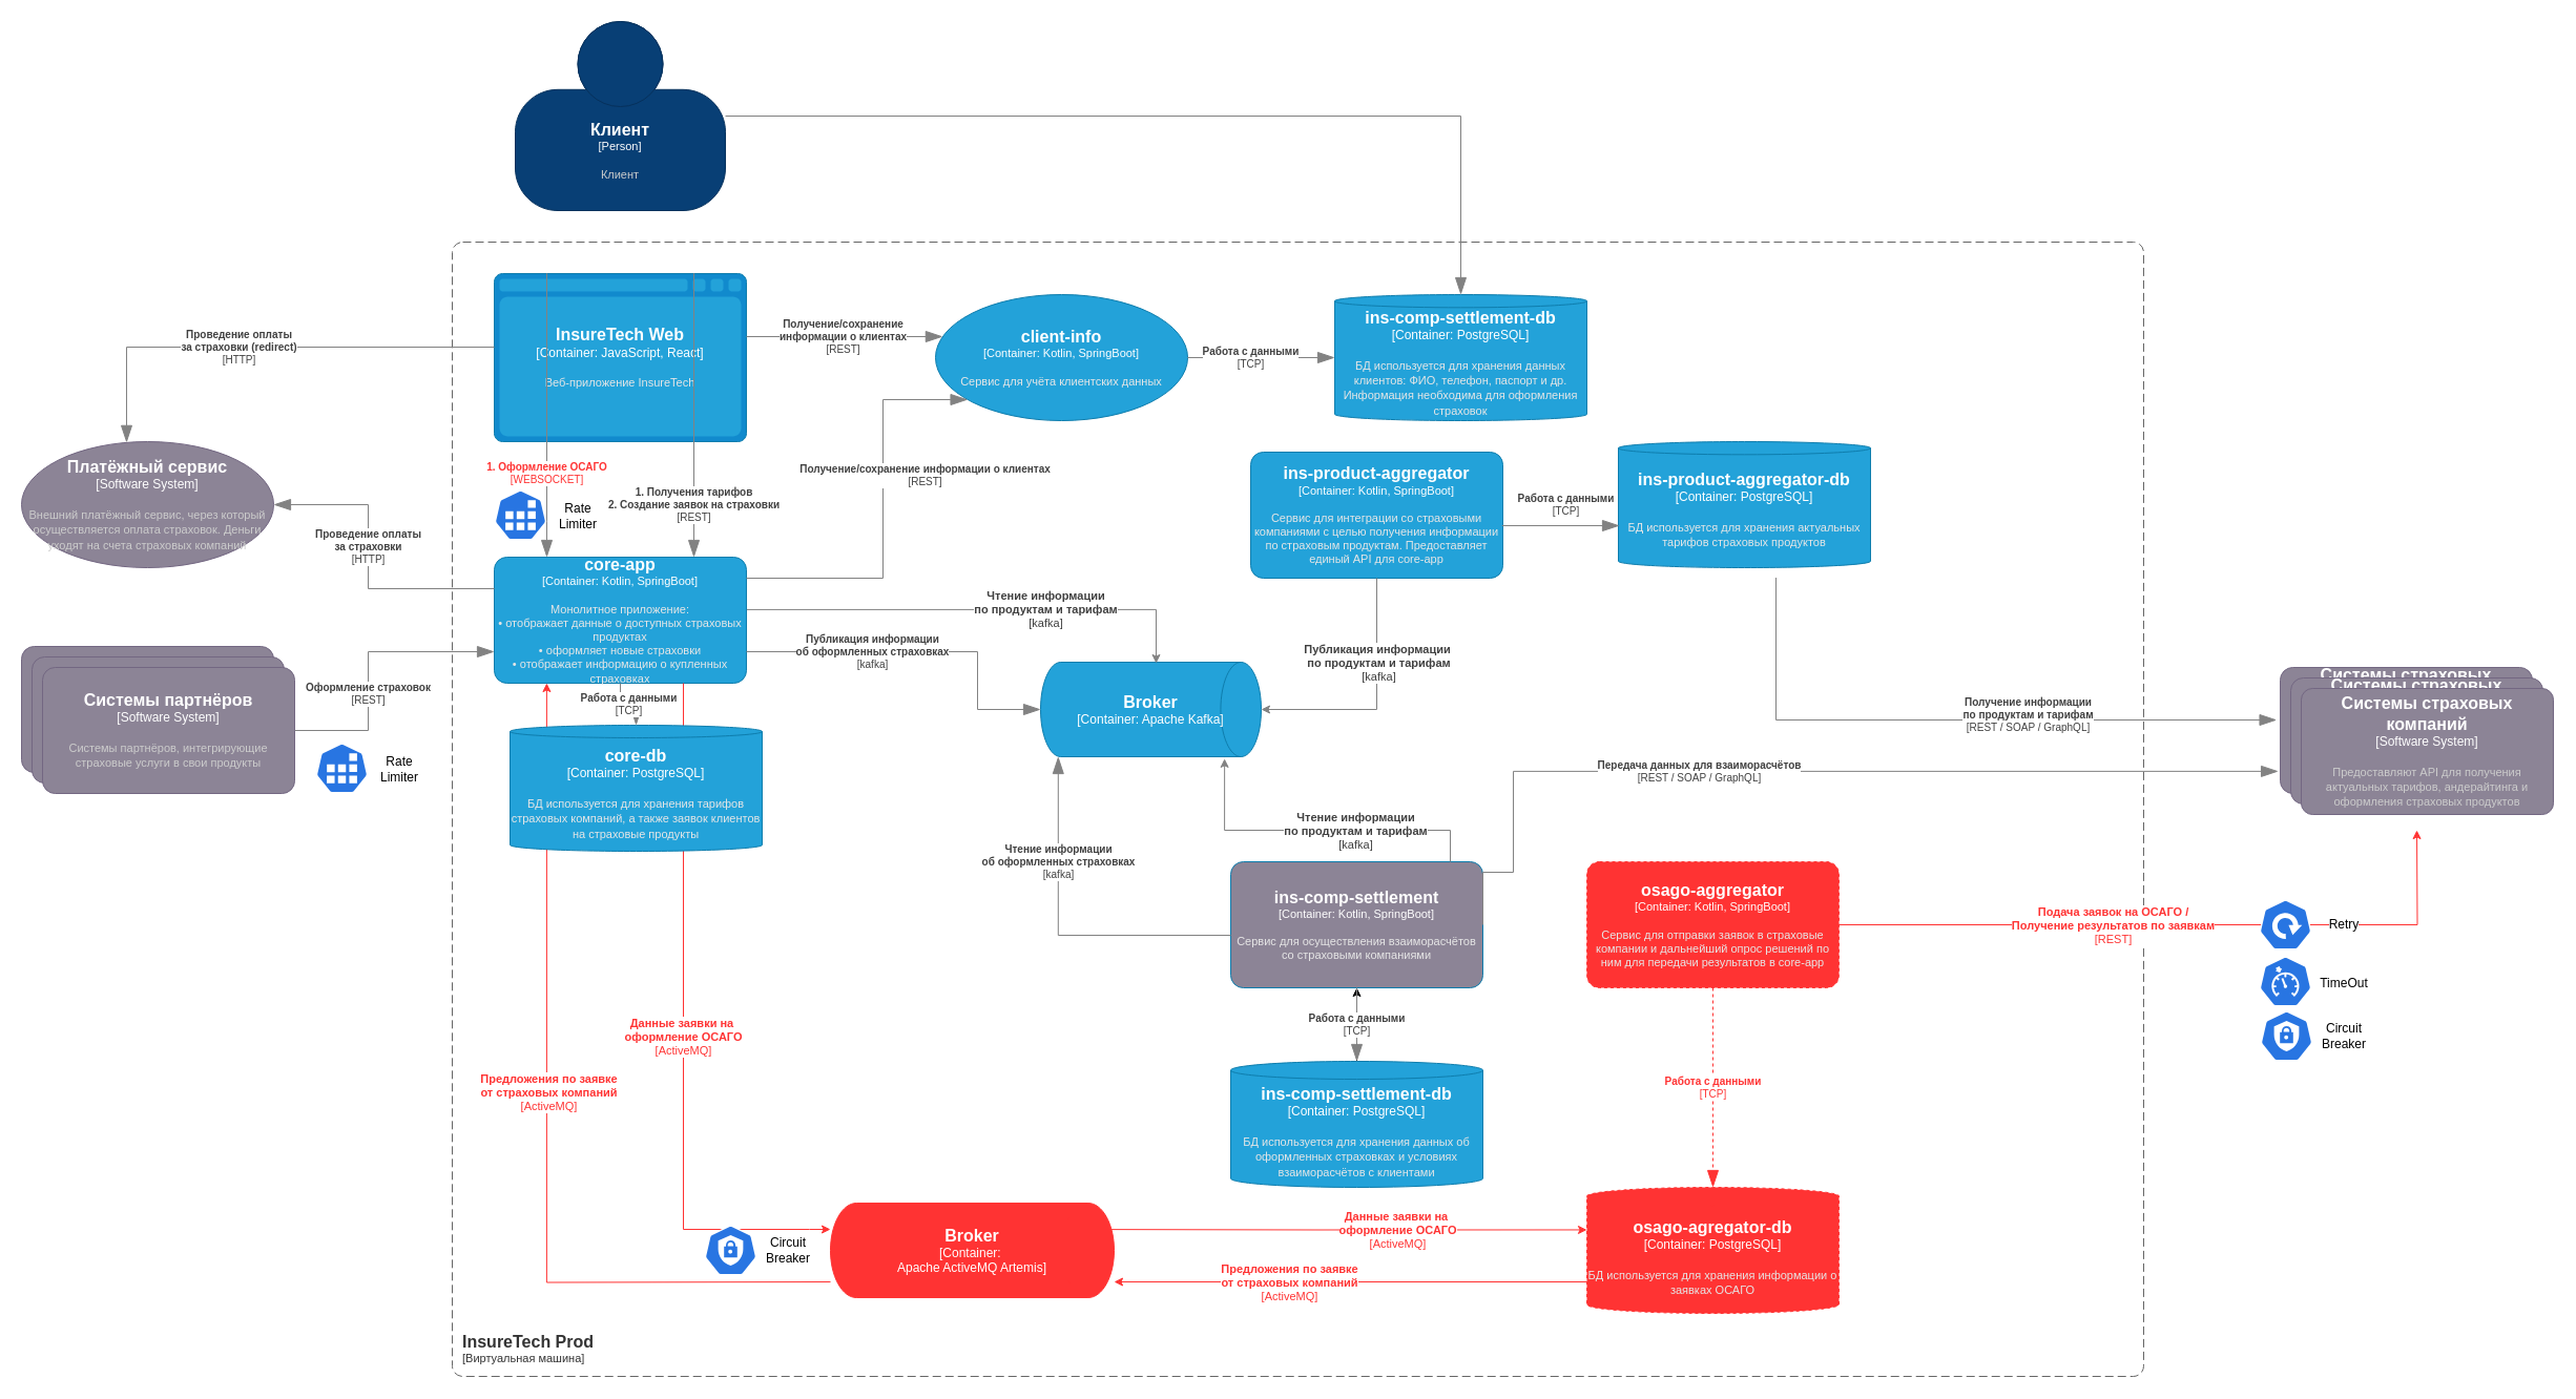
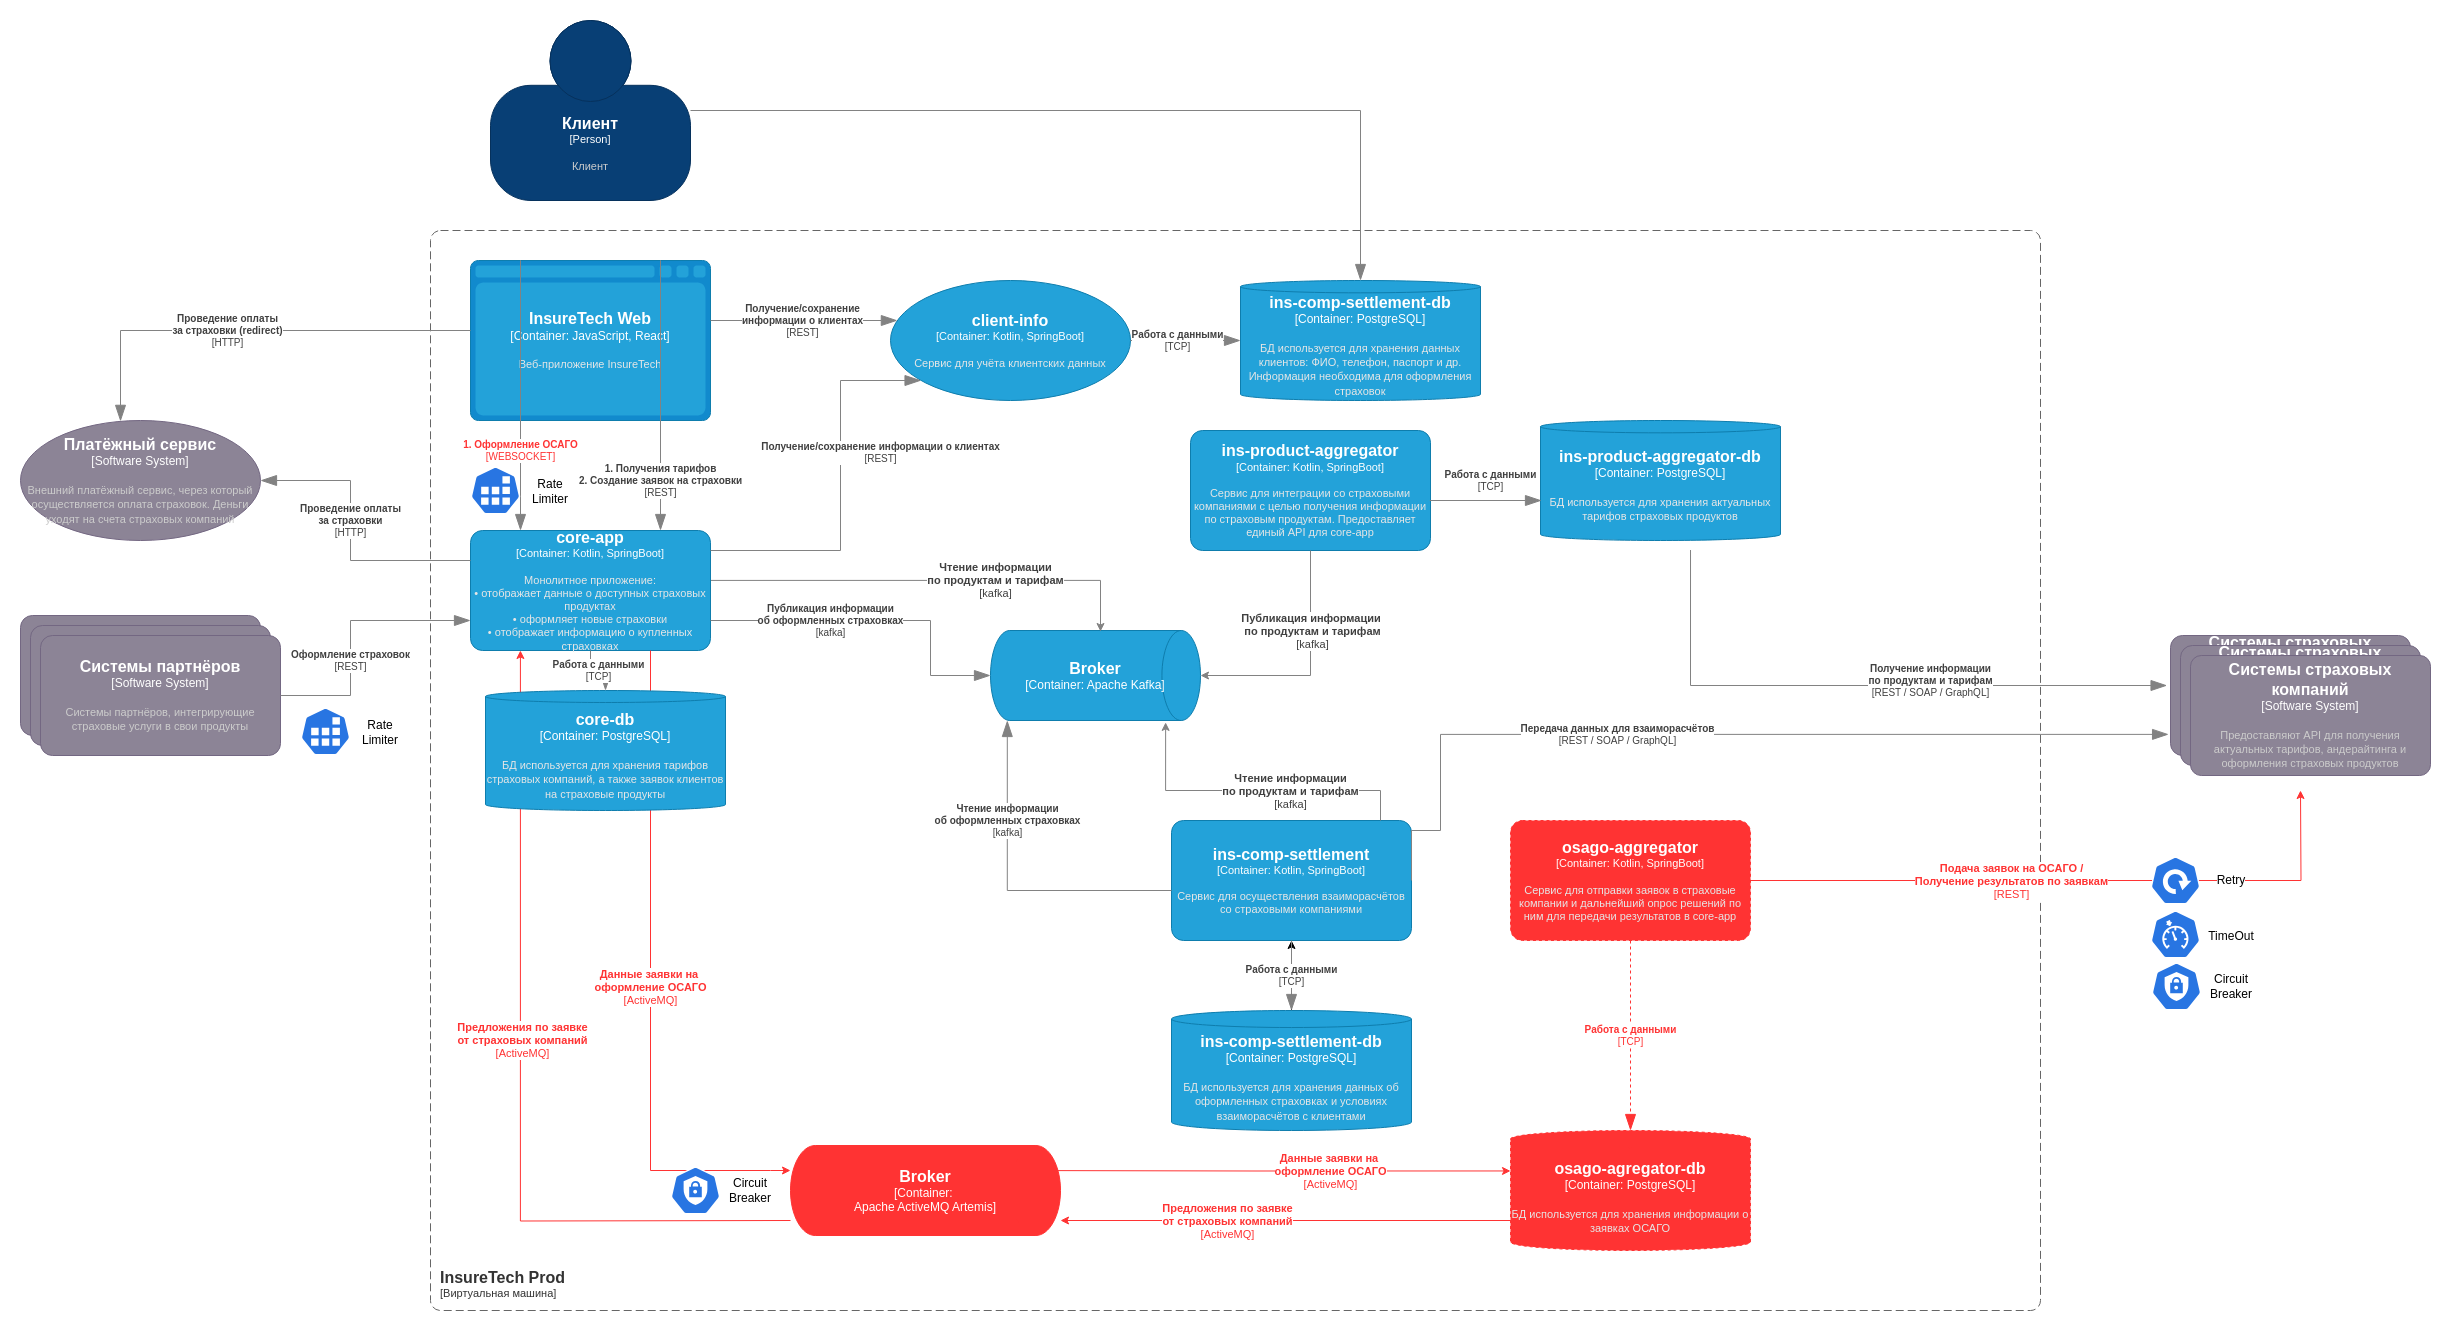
- <mxCell id="28" value="&lt;font style=&quot;font-size: 16px&quot;&gt;&lt;b&gt;ins-comp-settlement-db&lt;/b&gt;&lt;/font&gt;&lt;div&gt;[Container:&amp;nbsp;PostgreSQL]&lt;/div&gt;&lt;br&gt;&lt;div&gt;&lt;font style=&quot;font-size: 11px&quot;&gt;&lt;font color=&quot;#E6E6E6&quot;&gt;БД используется для хранения данных клиентов: ФИО, телефон, паспорт и др. Информация необходима для оформления страховок&lt;/font&gt;&lt;/div&gt;" style="shape=cylinder3;size=6.172;whiteSpace=wrap;html=1;boundedLbl=1;rounded=0;labelBackgroundColor=none;fillColor=#23A2D9;fontSize=12;fontColor=#ffffff;align=center;strokeColor=#0E7DAD;metaEdit=1;points=[[0.5,0,0],[1,0.25,0],[1,0.5,0],[1,0.75,0],[0.5,1,0],[0,0.75,0],[0,0.5,0],[0,0.25,0]];resizable=0;" parent="1" vertex="1"><mxGeometry x="1270" y="280" width="240" height="120" as="geometry" /></mxCell>
+ <mxCell id="28" value="&lt;font style=&quot;font-size: 16px&quot;&gt;&lt;b&gt;ins-comp-settlement-db&lt;/b&gt;&lt;/font&gt;&lt;div&gt;[Container:&amp;nbsp;PostgreSQL]&lt;/div&gt;&lt;br&gt;&lt;div&gt;&lt;font style=&quot;font-size: 11px&quot;&gt;&lt;font color=&quot;#E6E6E6&quot;&gt;БД используется для хранения данных клиентов: ФИО, телефон, паспорт и др. Информация необходима для оформления страховок&lt;/font&gt;&lt;/div&gt;" style="shape=cylinder3;size=6.172;whiteSpace=wrap;html=1;boundedLbl=1;rounded=0;labelBackgroundColor=none;fillColor=#23A2D9;fontSize=12;fontColor=#ffffff;align=center;strokeColor=#0E7DAD;metaEdit=1;points=[[0.5,0,0],[1,0.25,0],[1,0.5,0],[1,0.75,0],[0.5,1,0],[0,0.75,0],[0,0.5,0],[0,0.25,0]];resizable=0;" parent="1" vertex="1"><mxGeometry x="1240" y="280" width="240" height="120" as="geometry" /></mxCell>
- <mxCell id="16" value="&lt;font style=&quot;font-size: 16px&quot;&gt;&lt;b&gt;ins-comp-settlement&lt;/b&gt;&lt;/font&gt;&lt;div&gt;[Container: Kotlin, SpringBoot]&lt;/div&gt;&lt;br&gt;&lt;div&gt;&lt;font style=&quot;font-size: 11px&quot;&gt;&lt;font color=&quot;#E6E6E6&quot;&gt;Сервис для осуществления взаиморасчётов со страховыми компаниями&lt;/font&gt;&lt;/div&gt;" style="rounded=1;whiteSpace=wrap;html=1;fontSize=11;labelBackgroundColor=none;fillColor=#8c8496;fontColor=#ffffff;align=center;arcSize=10;strokeColor=#0E7DAD;metaEdit=1;resizable=0;points=[[0.25,0,0],[0.5,0,0],[0.75,0,0],[1,0.25,0],[1,0.5,0],[1,0.75,0],[0.75,1,0],[0.5,1,0],[0.25,1,0],[0,0.75,0],[0,0.5,0],[0,0.25,0]];" parent="1" vertex="1"><mxGeometry x="1171" y="820" width="240" height="120" as="geometry" /></mxCell>
+ <mxCell id="16" value="&lt;font style=&quot;font-size: 16px&quot;&gt;&lt;b&gt;ins-comp-settlement&lt;/b&gt;&lt;/font&gt;&lt;div&gt;[Container: Kotlin, SpringBoot]&lt;/div&gt;&lt;br&gt;&lt;div&gt;&lt;font style=&quot;font-size: 11px&quot;&gt;&lt;font color=&quot;#E6E6E6&quot;&gt;Сервис для осуществления взаиморасчётов со страховыми компаниями&lt;/font&gt;&lt;/div&gt;" style="rounded=1;whiteSpace=wrap;html=1;fontSize=11;labelBackgroundColor=none;fillColor=#23A2D9;fontColor=#ffffff;align=center;arcSize=10;strokeColor=#0E7DAD;metaEdit=1;resizable=0;points=[[0.25,0,0],[0.5,0,0],[0.75,0,0],[1,0.25,0],[1,0.5,0],[1,0.75,0],[0.75,1,0],[0.5,1,0],[0.25,1,0],[0,0.75,0],[0,0.5,0],[0,0.25,0]];" parent="1" vertex="1"><mxGeometry x="1171" y="820" width="240" height="120" as="geometry" /></mxCell>
